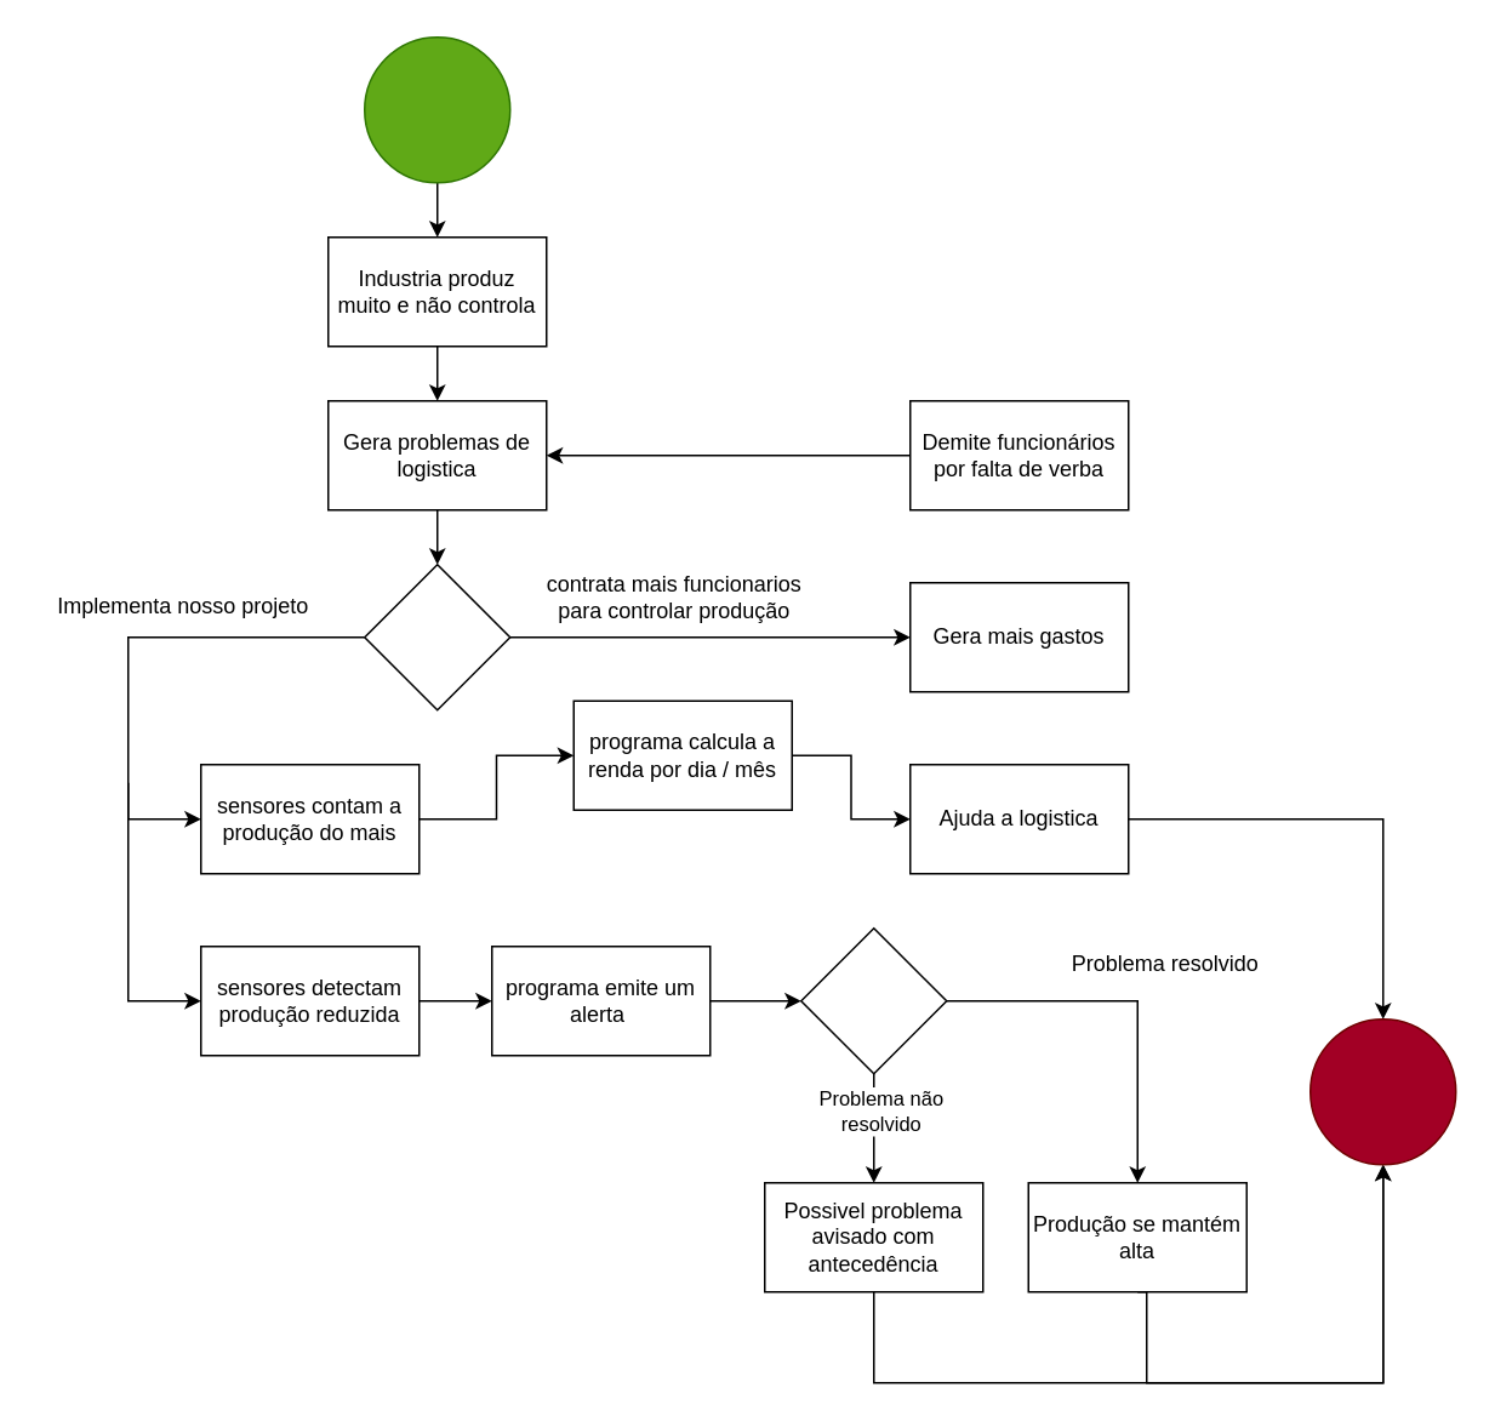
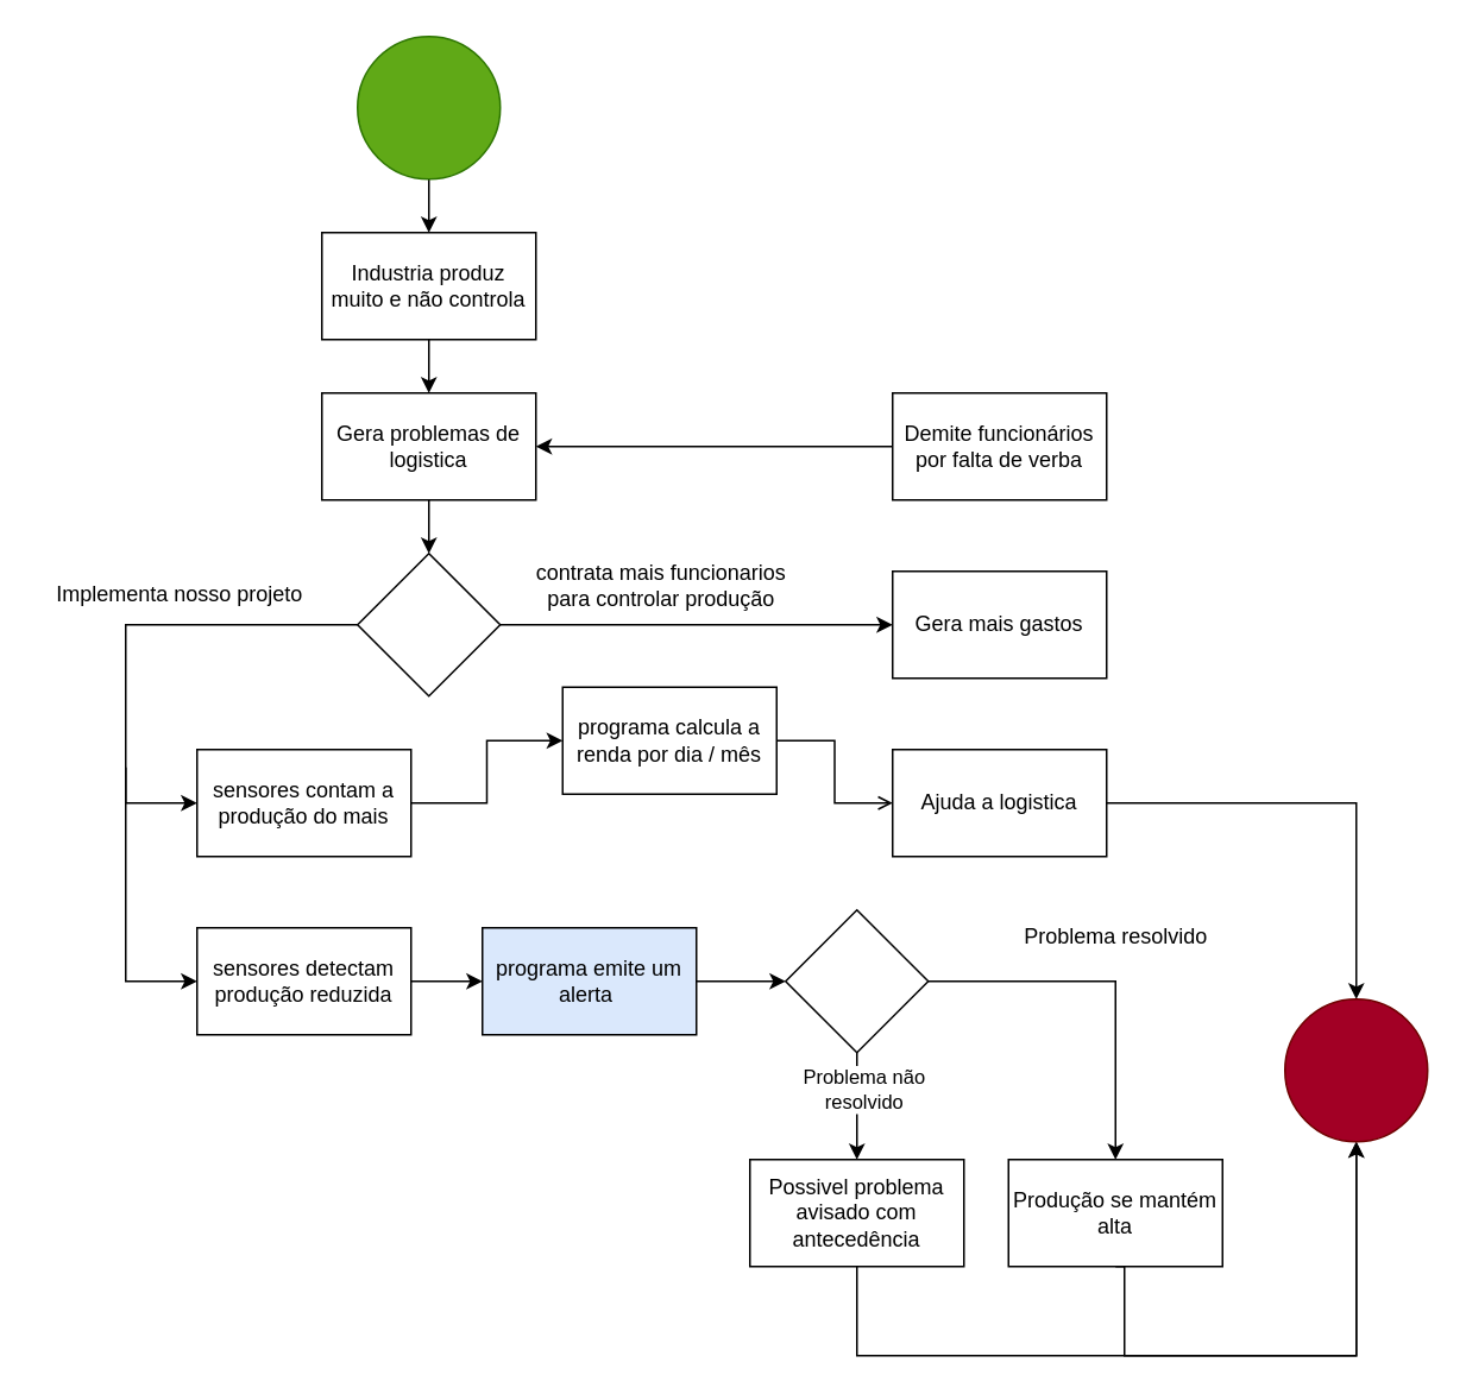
- <mxCell id="21" value="" style="edgeStyle=orthogonalEdgeStyle;rounded=0;orthogonalLoop=1;jettySize=auto;html=1;" edge="1" parent="1" source="22" target="30"><mxGeometry relative="1" as="geometry" /></mxCell>
+ <mxCell id="21" value="" style="edgeStyle=orthogonalEdgeStyle;rounded=0;orthogonalLoop=1;jettySize=auto;html=1;endArrow=open;" edge="1" parent="1" source="22" target="30"><mxGeometry relative="1" as="geometry" /></mxCell>
- <mxCell id="35" value="Problema resolvido" style="text;html=1;align=center;verticalAlign=middle;resizable=0;points=[];autosize=1;strokeColor=none;fillColor=none;" vertex="1" parent="1"><mxGeometry x="575" y="515" width="130" height="30" as="geometry" /></mxCell>
+ <mxCell id="35" value="Problema resolvido" style="text;html=1;align=center;verticalAlign=middle;resizable=0;points=[];autosize=1;strokeColor=none;fillColor=none;" vertex="1" parent="1"><mxGeometry x="560" y="510" width="130" height="30" as="geometry" /></mxCell>
- <mxCell id="24" value="programa emite um alerta&amp;nbsp;" style="whiteSpace=wrap;html=1;" vertex="1" parent="1"><mxGeometry x="270" y="520" width="120" height="60" as="geometry" /></mxCell>
+ <mxCell id="24" value="programa emite um alerta&amp;nbsp;" style="whiteSpace=wrap;html=1;fillColor=#dae8fc;" vertex="1" parent="1"><mxGeometry x="270" y="520" width="120" height="60" as="geometry" /></mxCell>
